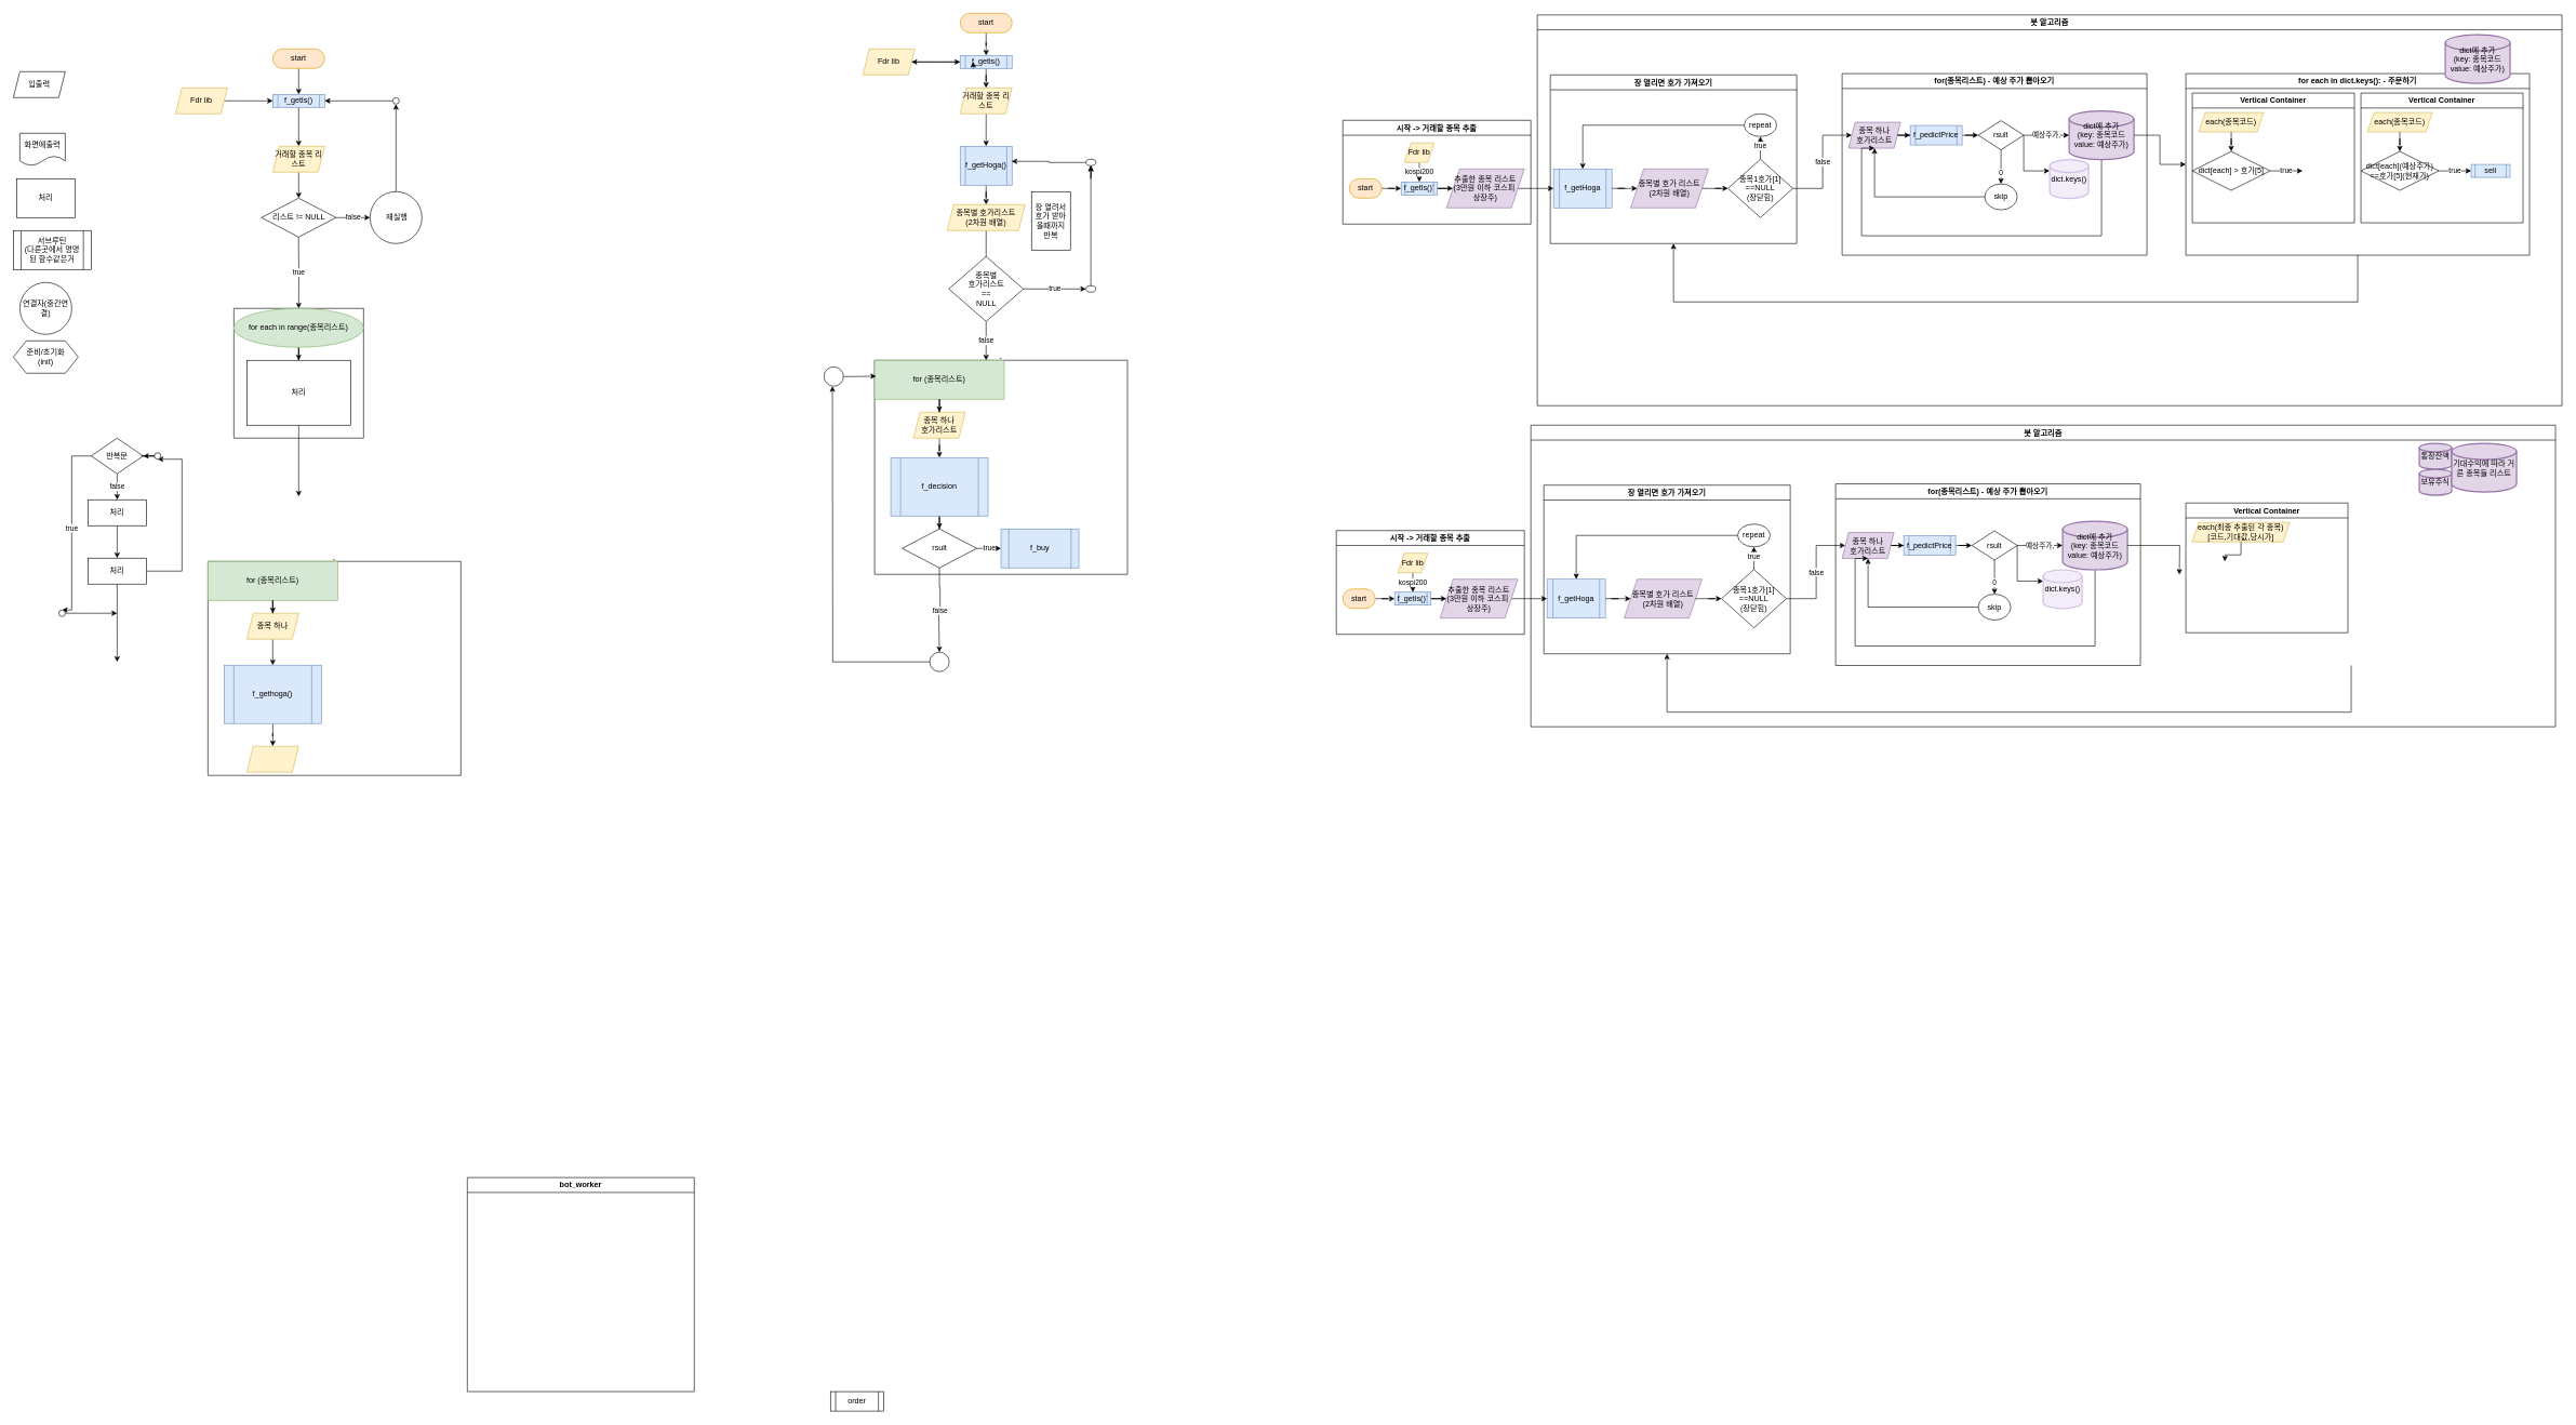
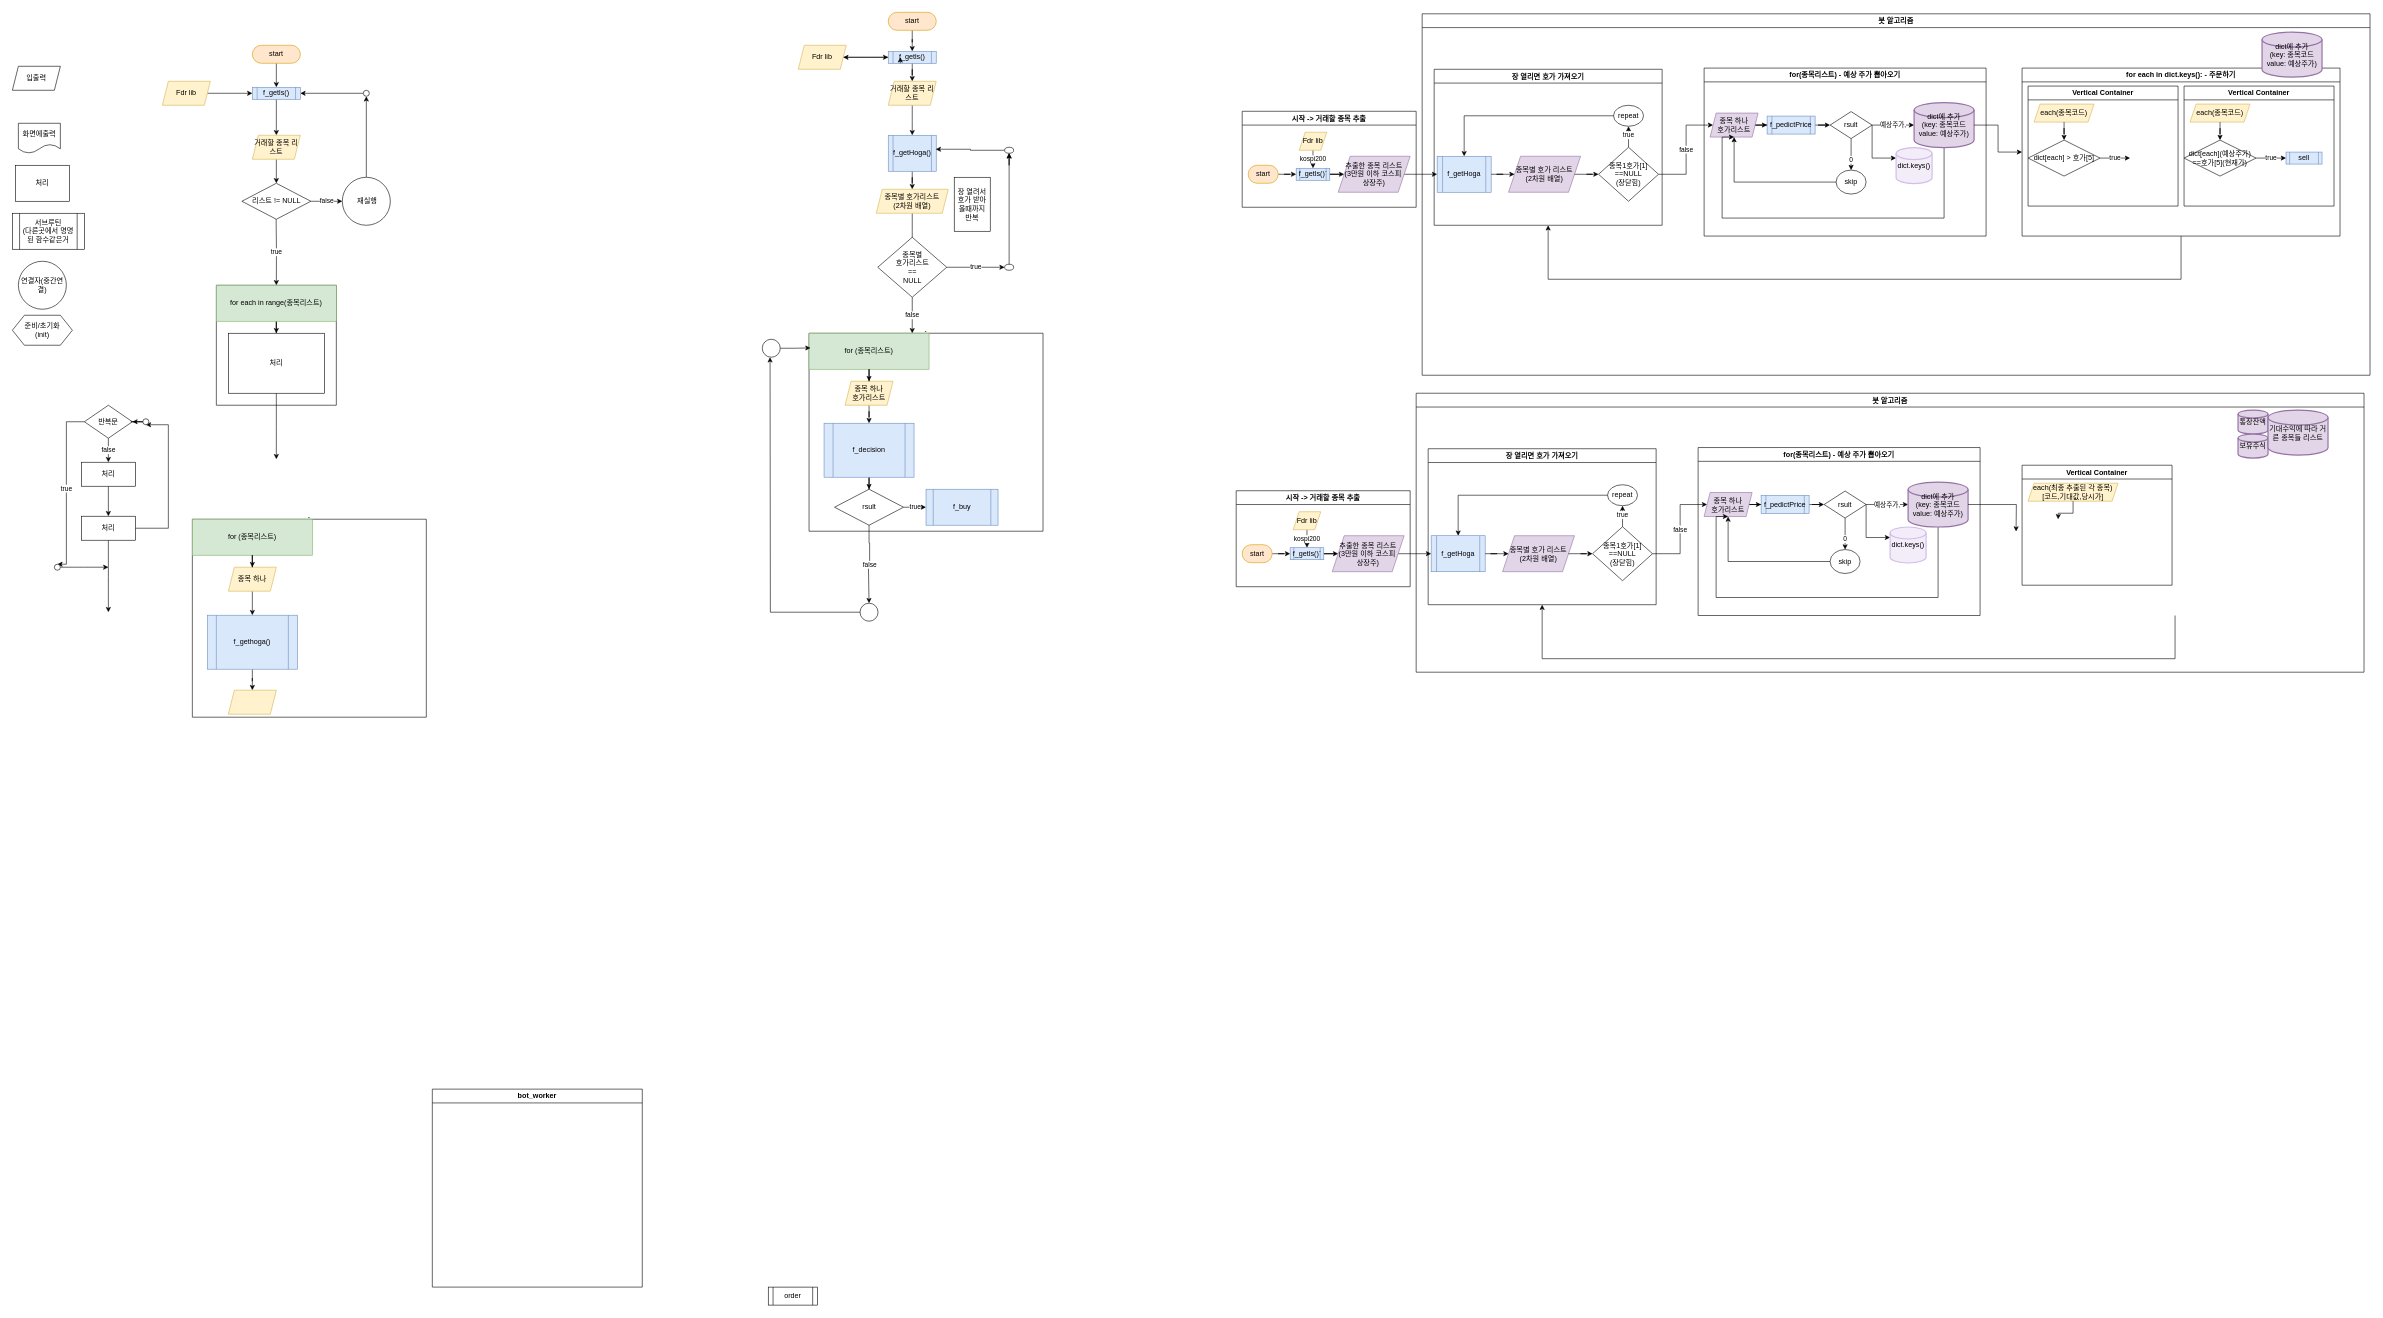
- <mxCell id="37" value="for each in range(종목리스트)" style="ellipse;whiteSpace=wrap;html=1;fillColor=#d5e8d4;strokeColor=#82b366;" parent="35" vertex="1"><mxGeometry width="200" height="60" as="geometry" /></mxCell>
+ <mxCell id="37" value="for each in range(종목리스트)" style="rounded=0;whiteSpace=wrap;html=1;fillColor=#d5e8d4;strokeColor=#82b366;" parent="35" vertex="1"><mxGeometry width="200" height="60" as="geometry" /></mxCell>
